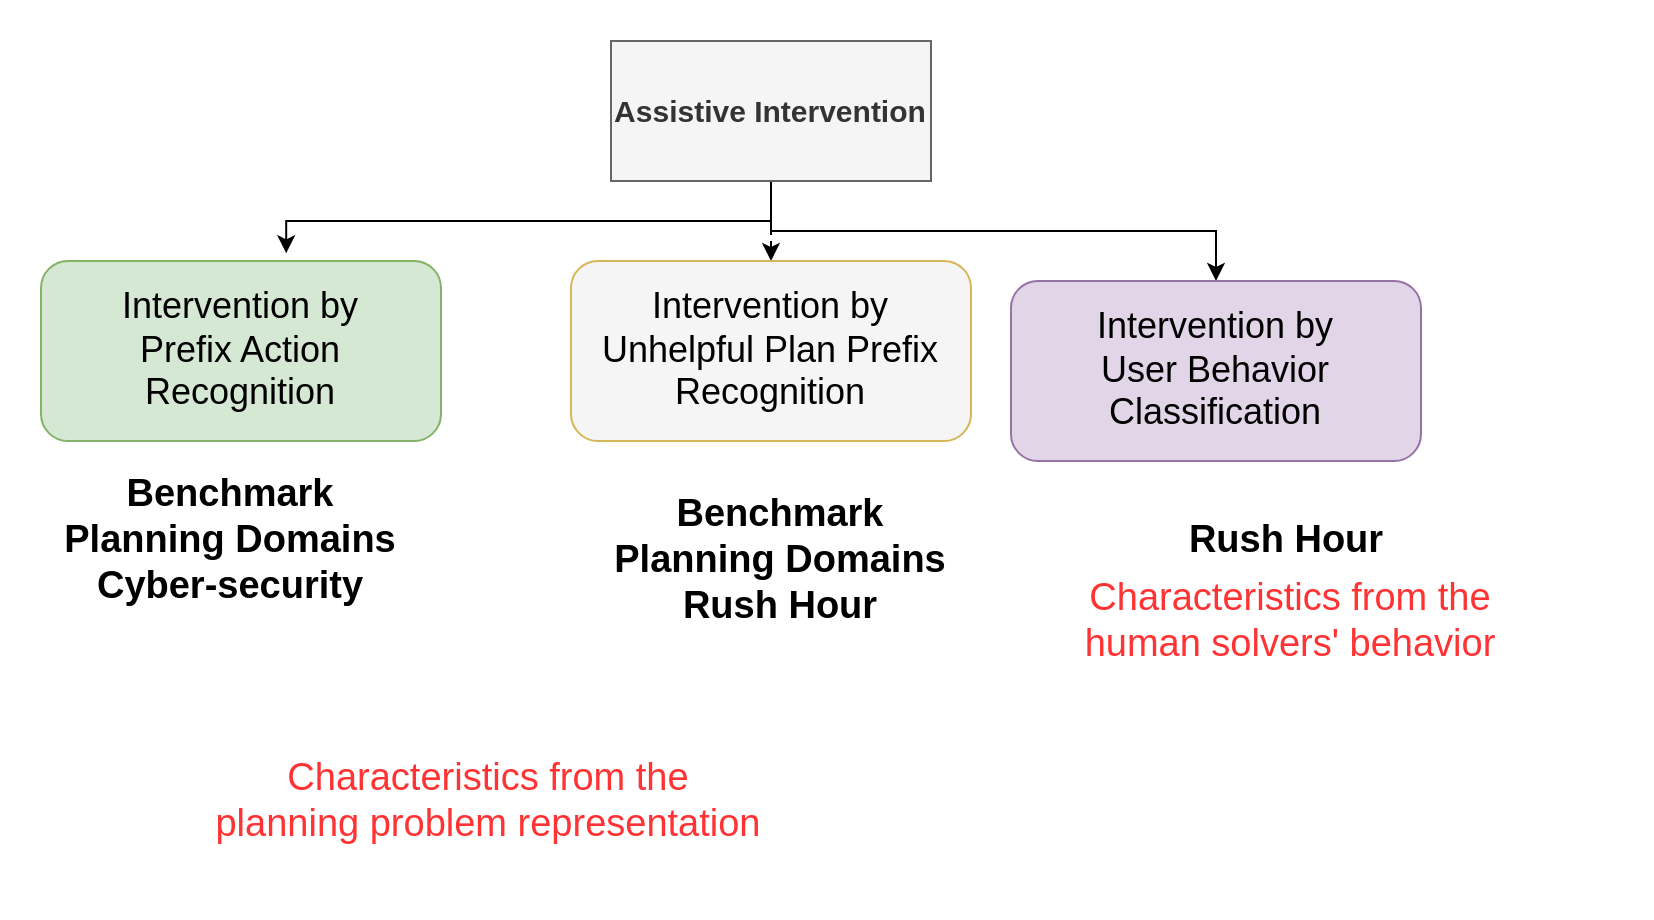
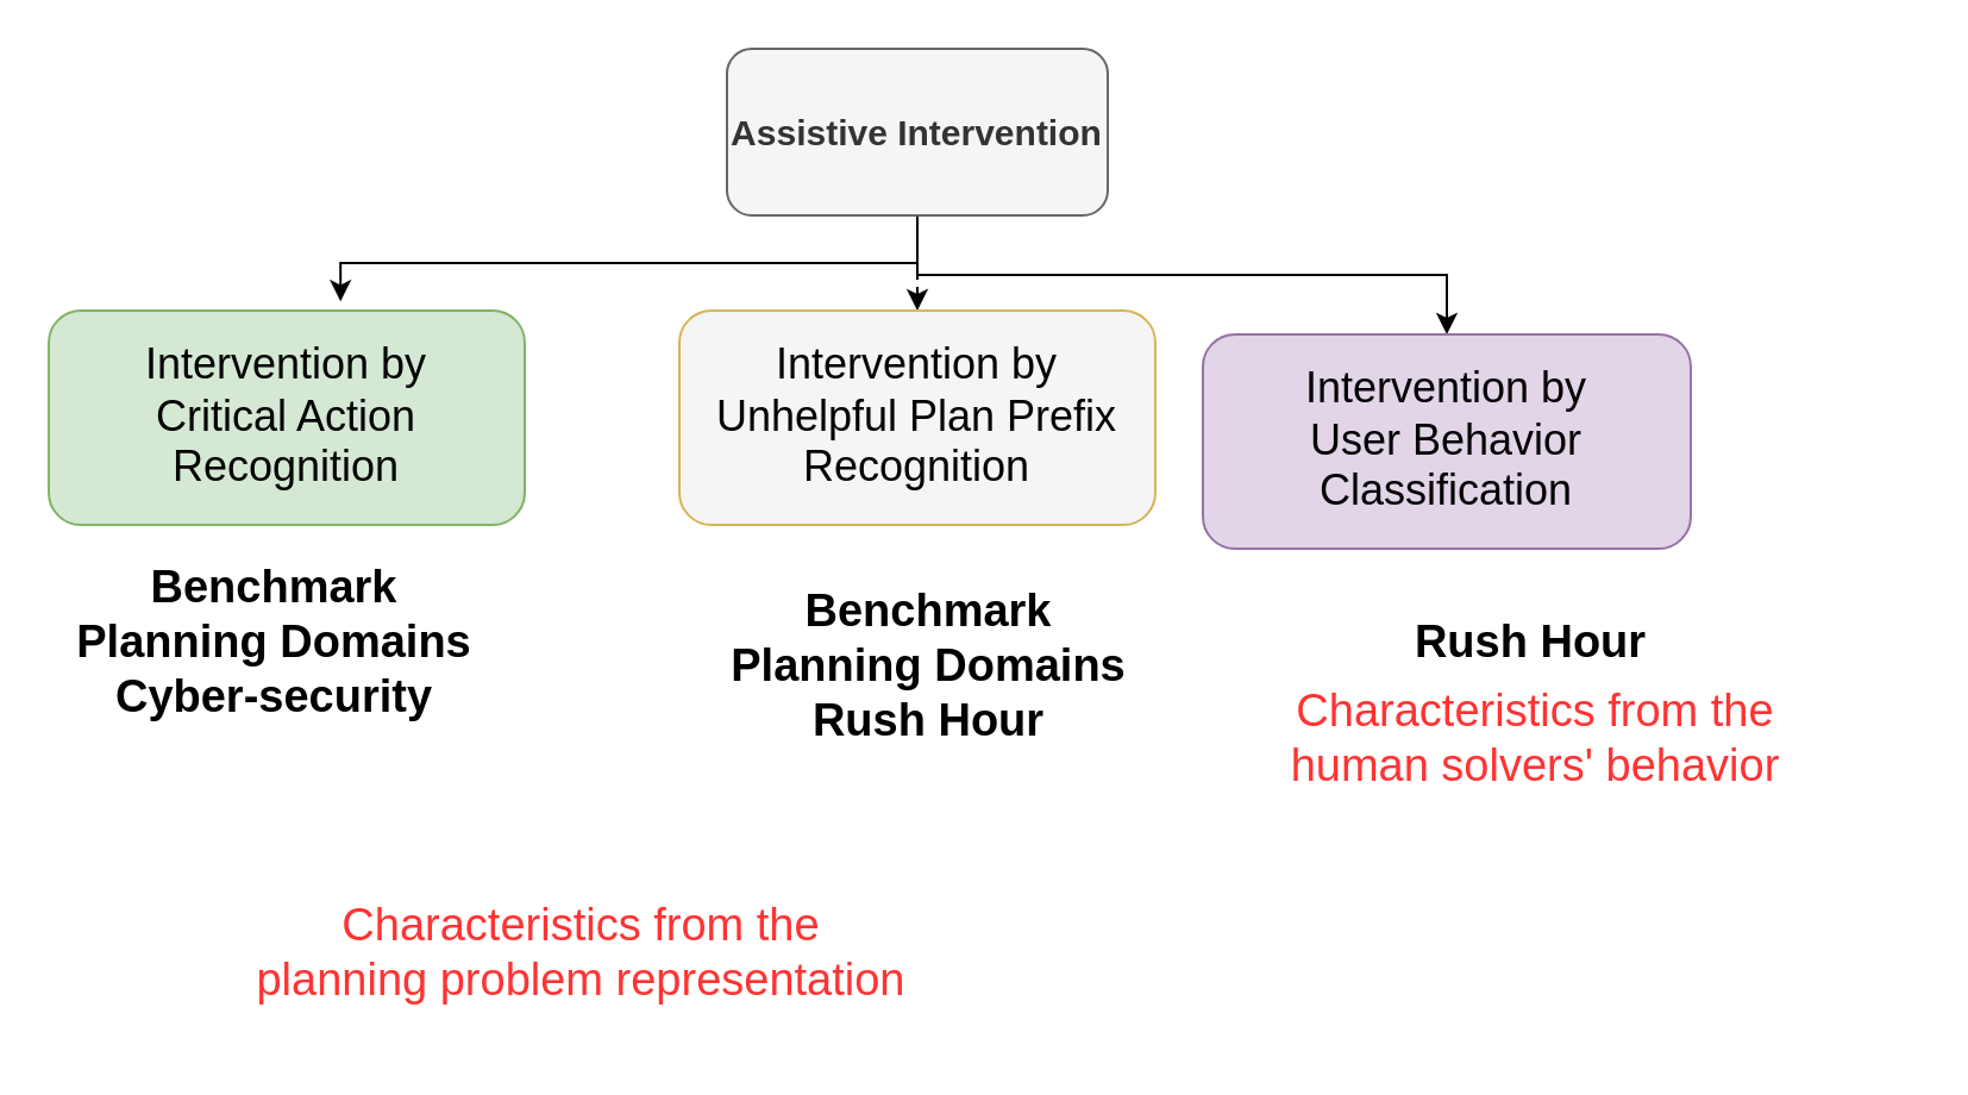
- <mxCell id="5" value="Assistive Intervention" style="whiteSpace=wrap;html=1;fontSize=15;fillColor=#f5f5f5;strokeColor=#666666;fontColor=#333333;fontStyle=1;rounded=0;" vertex="1" parent="1"><mxGeometry x="305" y="20" width="160" height="70" as="geometry" /></mxCell>
+ <mxCell id="5" value="Assistive Intervention" style="rounded=1;whiteSpace=wrap;html=1;fontSize=15;fillColor=#f5f5f5;strokeColor=#666666;fontColor=#333333;fontStyle=1" vertex="1" parent="1"><mxGeometry x="305" y="20" width="160" height="70" as="geometry" /></mxCell>
- <mxCell id="6" value="&lt;font style=&quot;font-size: 18px&quot;&gt;Intervention by&lt;br&gt;&lt;/font&gt;&lt;div style=&quot;font-size: 18px&quot;&gt;&lt;font style=&quot;font-size: 18px&quot;&gt; Prefix Action Recognition&lt;br&gt;&lt;/font&gt;&lt;/div&gt;" style="rounded=1;whiteSpace=wrap;html=1;fontSize=15;fillColor=#d5e8d4;strokeColor=#82b366;" vertex="1" parent="1"><mxGeometry x="20" y="130" width="200" height="90" as="geometry" /></mxCell>
+ <mxCell id="6" value="&lt;font style=&quot;font-size: 18px&quot;&gt;Intervention by&lt;br&gt;&lt;/font&gt;&lt;div style=&quot;font-size: 18px&quot;&gt;&lt;font style=&quot;font-size: 18px&quot;&gt; Critical Action Recognition&lt;br&gt;&lt;/font&gt;&lt;/div&gt;" style="rounded=1;whiteSpace=wrap;html=1;fontSize=15;fillColor=#d5e8d4;strokeColor=#82b366;" vertex="1" parent="1"><mxGeometry x="20" y="130" width="200" height="90" as="geometry" /></mxCell>
